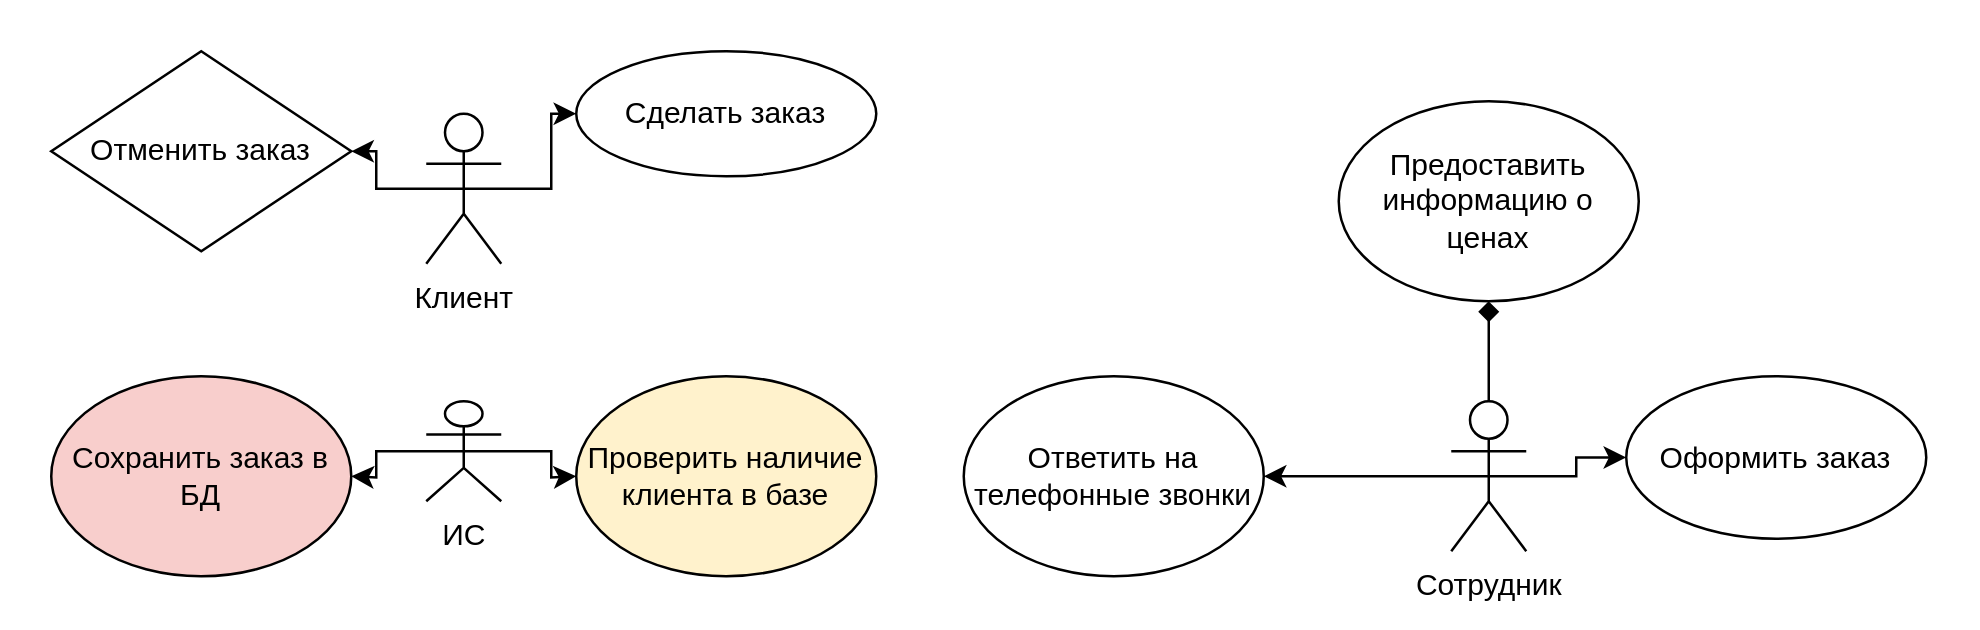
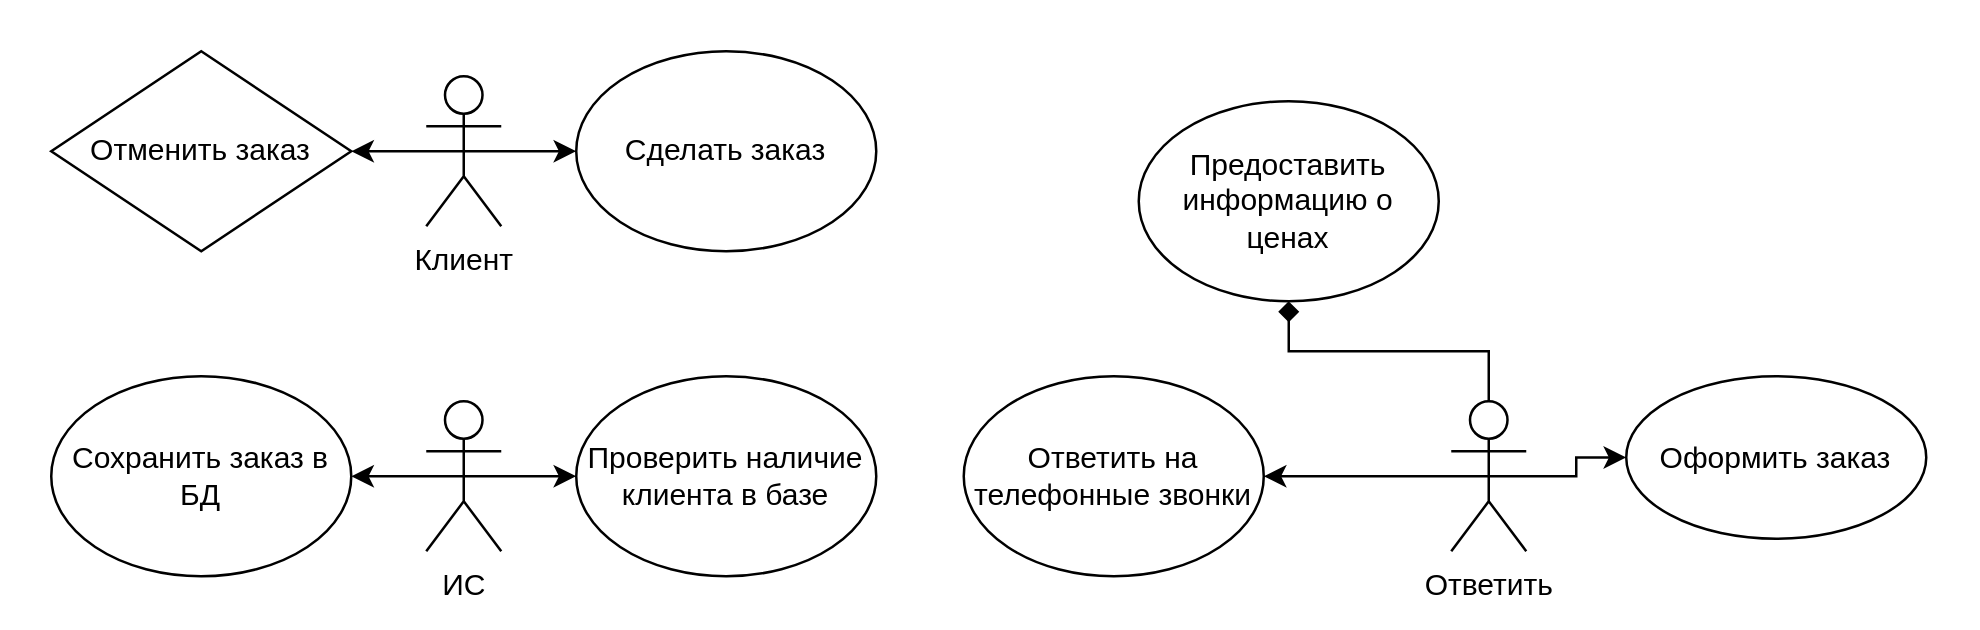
- <mxCell id="12" value="Сделать заказ" style="ellipse;whiteSpace=wrap;html=1;" vertex="1" parent="1"><mxGeometry x="230" y="20" width="120" height="50" as="geometry" /></mxCell>
+ <mxCell id="12" value="Сделать заказ" style="ellipse;whiteSpace=wrap;html=1;" vertex="1" parent="1"><mxGeometry x="230" y="20" width="120" height="80" as="geometry" /></mxCell>
- <mxCell id="4" value="Клиент" style="shape=umlActor;verticalLabelPosition=bottom;verticalAlign=top;html=1;outlineConnect=0;" parent="1" vertex="1"><mxGeometry x="170" y="45" width="30" height="60" as="geometry" /></mxCell>
+ <mxCell id="4" value="Клиент" style="shape=umlActor;verticalLabelPosition=bottom;verticalAlign=top;html=1;outlineConnect=0;" parent="1" vertex="1"><mxGeometry x="170" y="30" width="30" height="60" as="geometry" /></mxCell>
- <mxCell id="18" value="Предоставить информацию о ценах" style="ellipse;whiteSpace=wrap;html=1;" vertex="1" parent="1"><mxGeometry x="535" y="40" width="120" height="80" as="geometry" /></mxCell>
+ <mxCell id="18" value="Предоставить информацию о ценах" style="ellipse;whiteSpace=wrap;html=1;" vertex="1" parent="1"><mxGeometry x="455" y="40" width="120" height="80" as="geometry" /></mxCell>
- <mxCell id="11" value="ИС" style="shape=umlActor;verticalLabelPosition=bottom;verticalAlign=top;html=1;outlineConnect=0;" parent="1" vertex="1"><mxGeometry x="170" y="160" width="30" height="40" as="geometry" /></mxCell>
+ <mxCell id="11" value="ИС" style="shape=umlActor;verticalLabelPosition=bottom;verticalAlign=top;html=1;outlineConnect=0;" parent="1" vertex="1"><mxGeometry x="170" y="160" width="30" height="60" as="geometry" /></mxCell>
- <mxCell id="14" value="Сохранить заказ в БД" style="ellipse;whiteSpace=wrap;html=1;fillColor=#f8cecc;" vertex="1" parent="1"><mxGeometry x="20" y="150" width="120" height="80" as="geometry" /></mxCell>
+ <mxCell id="14" value="Сохранить заказ в БД" style="ellipse;whiteSpace=wrap;html=1;" vertex="1" parent="1"><mxGeometry x="20" y="150" width="120" height="80" as="geometry" /></mxCell>
- <mxCell id="15" value="Проверить наличие клиента в базе" style="ellipse;whiteSpace=wrap;html=1;fillColor=#fff2cc;" vertex="1" parent="1"><mxGeometry x="230" y="150" width="120" height="80" as="geometry" /></mxCell>
+ <mxCell id="15" value="Проверить наличие клиента в базе" style="ellipse;whiteSpace=wrap;html=1;" vertex="1" parent="1"><mxGeometry x="230" y="150" width="120" height="80" as="geometry" /></mxCell>
- <mxCell id="8" value="Сотрудник" style="shape=umlActor;verticalLabelPosition=bottom;verticalAlign=top;html=1;outlineConnect=0;" parent="1" vertex="1"><mxGeometry x="580" y="160" width="30" height="60" as="geometry" /></mxCell>
+ <mxCell id="8" value="Ответить" style="shape=umlActor;verticalLabelPosition=bottom;verticalAlign=top;html=1;outlineConnect=0;" parent="1" vertex="1"><mxGeometry x="580" y="160" width="30" height="60" as="geometry" /></mxCell>
